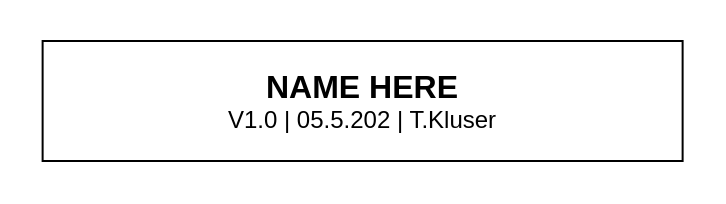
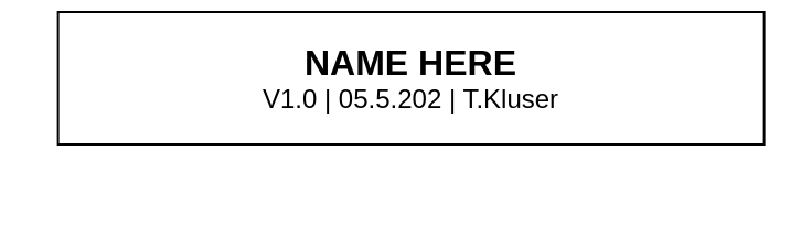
- <mxCell id="2" value="&lt;font style=&quot;font-size: 16px&quot;&gt;&lt;b&gt;NAME HERE&lt;/b&gt;&lt;/font&gt;&lt;font style=&quot;font-size: 6px&quot;&gt;&lt;br&gt;&lt;/font&gt;V1.0 | 05.5.202 | T.Kluser" style="rounded=0;whiteSpace=wrap;html=1;" parent="1" vertex="1"><mxGeometry x="20.81" y="20" width="320" height="60" as="geometry" /></mxCell>
+ <mxCell id="2" value="&lt;font style=&quot;font-size: 16px&quot;&gt;&lt;b&gt;NAME HERE&lt;/b&gt;&lt;/font&gt;&lt;font style=&quot;font-size: 6px&quot;&gt;&lt;br&gt;&lt;/font&gt;V1.0 | 05.5.202 | T.Kluser" style="rounded=0;whiteSpace=wrap;html=1;" parent="1" vertex="1"><mxGeometry x="25.81" y="5" width="320" height="60" as="geometry" /></mxCell>
